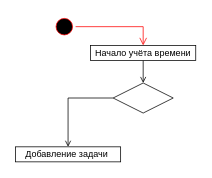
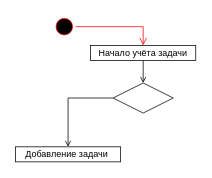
- <mxCell id="5" value="Начало учёта времени" style="html=1;whiteSpace=wrap;" parent="1" vertex="1"><mxGeometry x="120" y="60" width="140" height="20" as="geometry" /></mxCell>
+ <mxCell id="5" value="Начало учёта задачи" style="html=1;whiteSpace=wrap;" parent="1" vertex="1"><mxGeometry x="120" y="60" width="140" height="20" as="geometry" /></mxCell>
